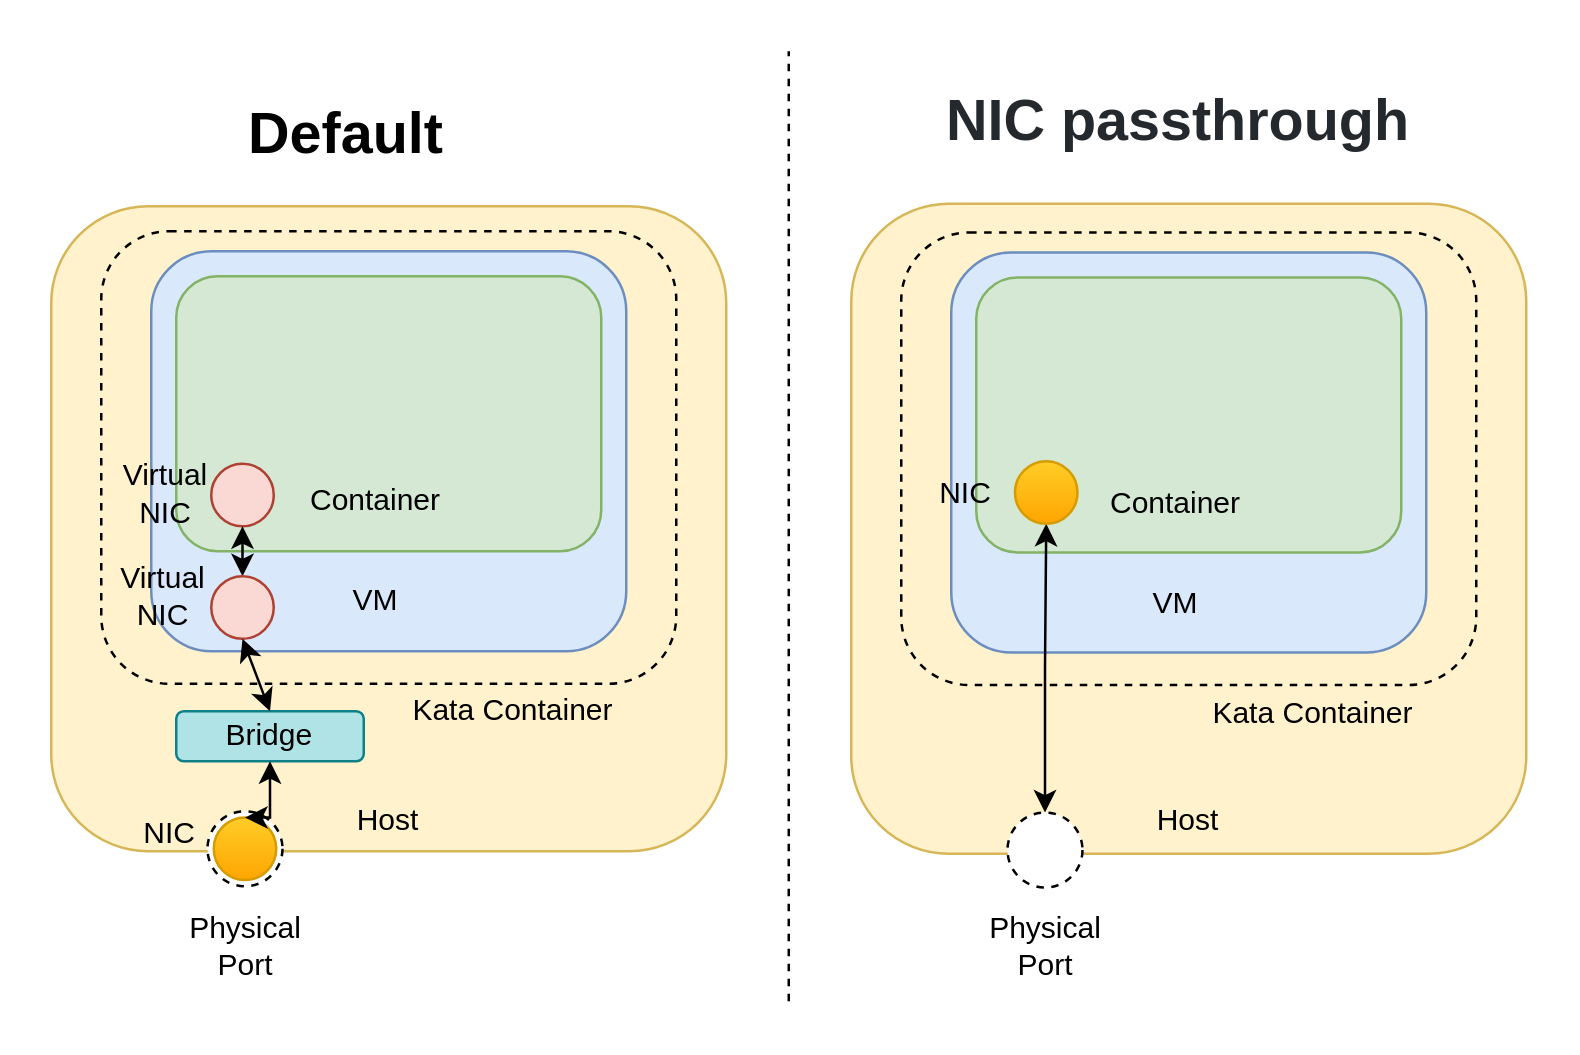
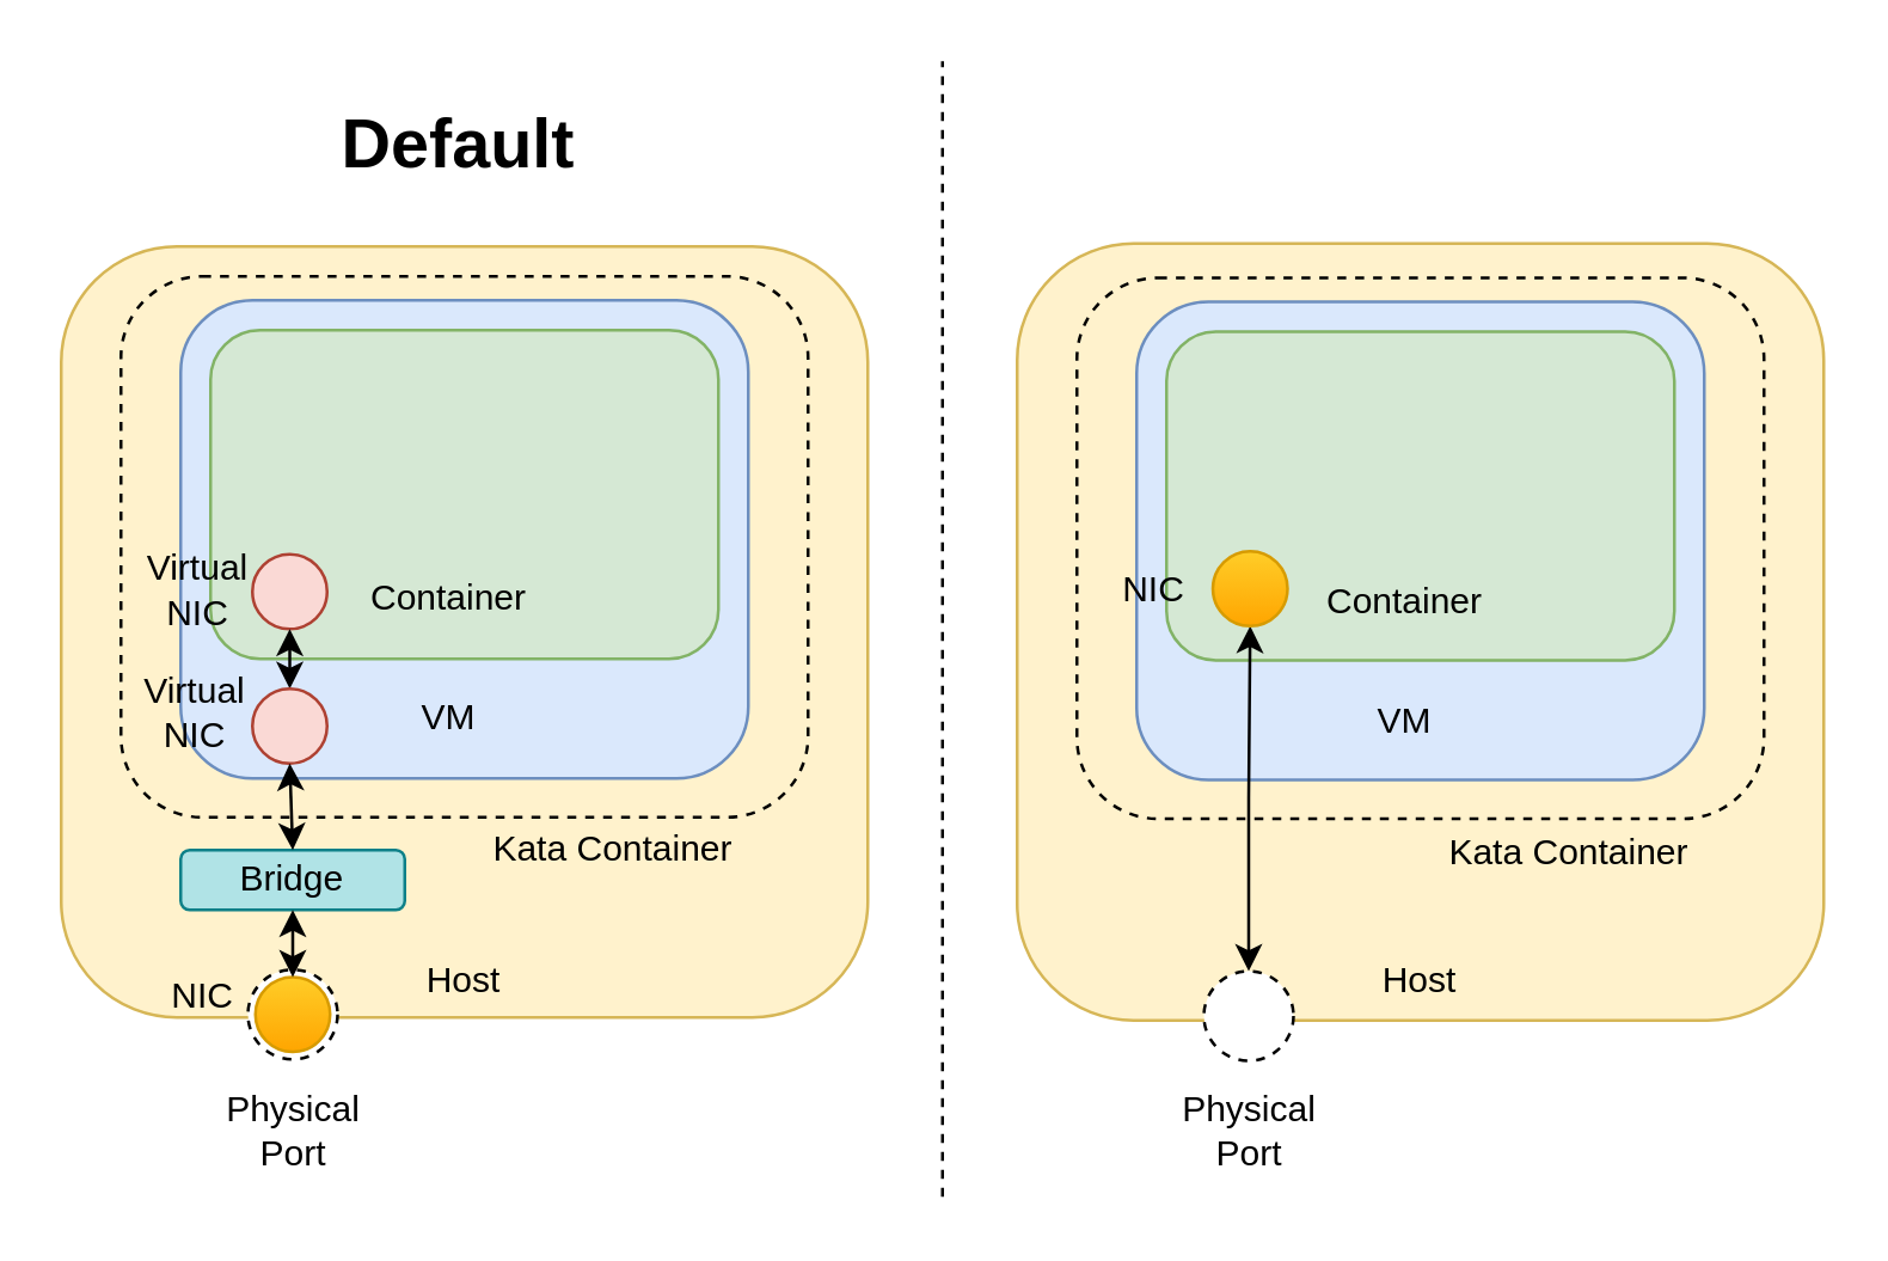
- <mxCell id="22" value="&lt;h2 id=&quot;blob-path&quot; class=&quot;breadcrumb flex-auto min-width-0 text-normal flex-md-self-center ml-md-2 mr-md-3 my-2 my-md-0&quot; style=&quot;box-sizing: border-box ; color: rgb(88 , 96 , 105) ; background-color: rgb(255 , 255 , 255) ; margin: 0px 16px 0px 8px ; font-weight: 400 ; min-width: 0px&quot;&gt;&lt;span class=&quot;final-path&quot; style=&quot;box-sizing: border-box ; font-weight: 600 ; color: rgb(36 , 41 , 46)&quot;&gt;&lt;font style=&quot;font-size: 23px&quot;&gt;NIC passthrough&lt;/font&gt;&lt;/span&gt;&lt;/h2&gt;" style="text;html=1;strokeColor=none;fillColor=none;align=center;verticalAlign=middle;whiteSpace=wrap;rounded=0;" parent="21" vertex="1"><mxGeometry y="12" width="270" height="30" as="geometry" /></mxCell>
- <mxCell id="10" value="&lt;font style=&quot;font-size: 23px&quot;&gt;&lt;b&gt;&amp;nbsp;Default&lt;/b&gt;&lt;/font&gt;" style="text;html=1;strokeColor=none;fillColor=none;align=center;verticalAlign=middle;whiteSpace=wrap;rounded=0;" parent="2" vertex="1"><mxGeometry x="15" y="16" width="200" height="30" as="geometry" /></mxCell>
+ <mxCell id="10" value="&lt;font style=&quot;font-size: 23px&quot;&gt;&lt;b&gt;&amp;nbsp;Default&lt;/b&gt;&lt;/font&gt;" style="text;html=1;strokeColor=none;fillColor=none;align=center;verticalAlign=middle;whiteSpace=wrap;rounded=0;" parent="2" vertex="1"><mxGeometry x="30" y="11" width="200" height="30" as="geometry" /></mxCell>
- <mxCell id="13" value="Bridge" style="rounded=1;whiteSpace=wrap;html=1;fillColor=#b0e3e6;strokeColor=#0e8088;" parent="2" vertex="1"><mxGeometry x="50" y="262" width="75" height="20" as="geometry" /></mxCell>
+ <mxCell id="13" value="Bridge" style="rounded=1;whiteSpace=wrap;html=1;fillColor=#b0e3e6;strokeColor=#0e8088;" parent="2" vertex="1"><mxGeometry x="40" y="262" width="75" height="20" as="geometry" /></mxCell>
